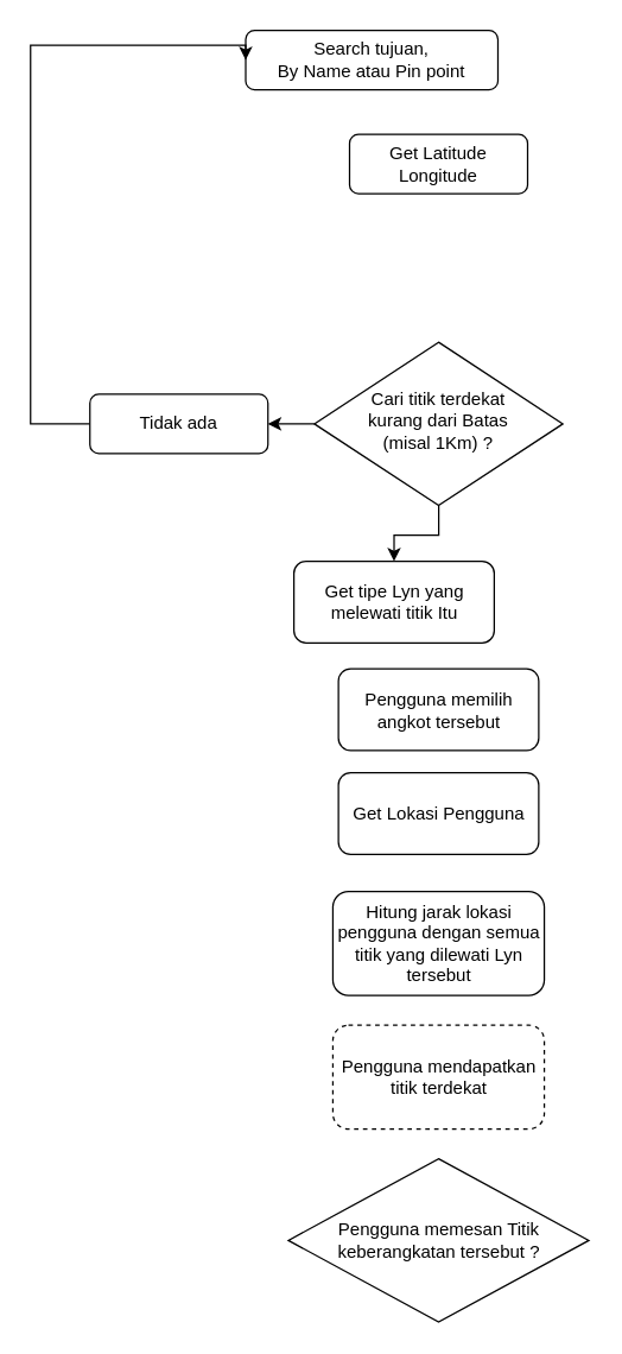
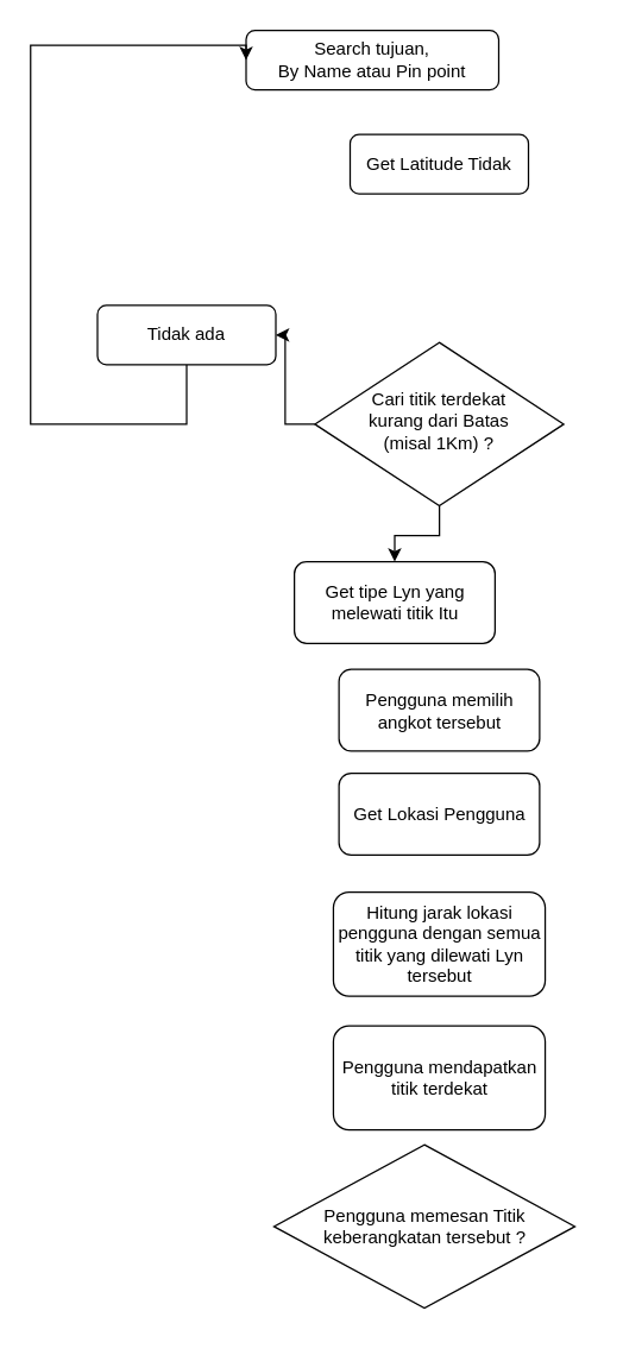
- <mxCell id="6" value="Get Latitude Longitude" style="rounded=1;whiteSpace=wrap;html=1;fontSize=12;glass=0;strokeWidth=1;shadow=0;" parent="1" vertex="1"><mxGeometry x="235" y="90" width="120" height="40" as="geometry" /></mxCell>
+ <mxCell id="6" value="Get Latitude Tidak" style="rounded=1;whiteSpace=wrap;html=1;fontSize=12;glass=0;strokeWidth=1;shadow=0;" parent="1" vertex="1"><mxGeometry x="235" y="90" width="120" height="40" as="geometry" /></mxCell>
- <mxCell id="9" value="Tidak ada" style="rounded=1;whiteSpace=wrap;html=1;fontSize=12;glass=0;strokeWidth=1;shadow=0;" parent="1" vertex="1"><mxGeometry x="60" y="265" width="120" height="40" as="geometry" /></mxCell>
+ <mxCell id="9" value="Tidak ada" style="rounded=1;whiteSpace=wrap;html=1;fontSize=12;glass=0;strokeWidth=1;shadow=0;" parent="1" vertex="1"><mxGeometry x="65" y="205" width="120" height="40" as="geometry" /></mxCell>
- <mxCell id="13" value="Pengguna mendapatkan titik terdekat" style="rounded=1;whiteSpace=wrap;html=1;fontSize=12;glass=0;strokeWidth=1;shadow=0;dashed=1;" vertex="1" parent="1"><mxGeometry x="223.75" y="690" width="142.5" height="70" as="geometry" /></mxCell>
+ <mxCell id="13" value="Pengguna mendapatkan titik terdekat" style="rounded=1;whiteSpace=wrap;html=1;fontSize=12;glass=0;strokeWidth=1;shadow=0;" vertex="1" parent="1"><mxGeometry x="223.75" y="690" width="142.5" height="70" as="geometry" /></mxCell>
- <mxCell id="14" value="Pengguna memesan Titik keberangkatan tersebut ?" style="rhombus;whiteSpace=wrap;html=1;" vertex="1" parent="1"><mxGeometry x="193.75" y="780" width="202.5" height="110" as="geometry" /></mxCell>
+ <mxCell id="14" value="Pengguna memesan Titik keberangkatan tersebut ?" style="rhombus;whiteSpace=wrap;html=1;" vertex="1" parent="1"><mxGeometry x="183.75" y="770" width="202.5" height="110" as="geometry" /></mxCell>
